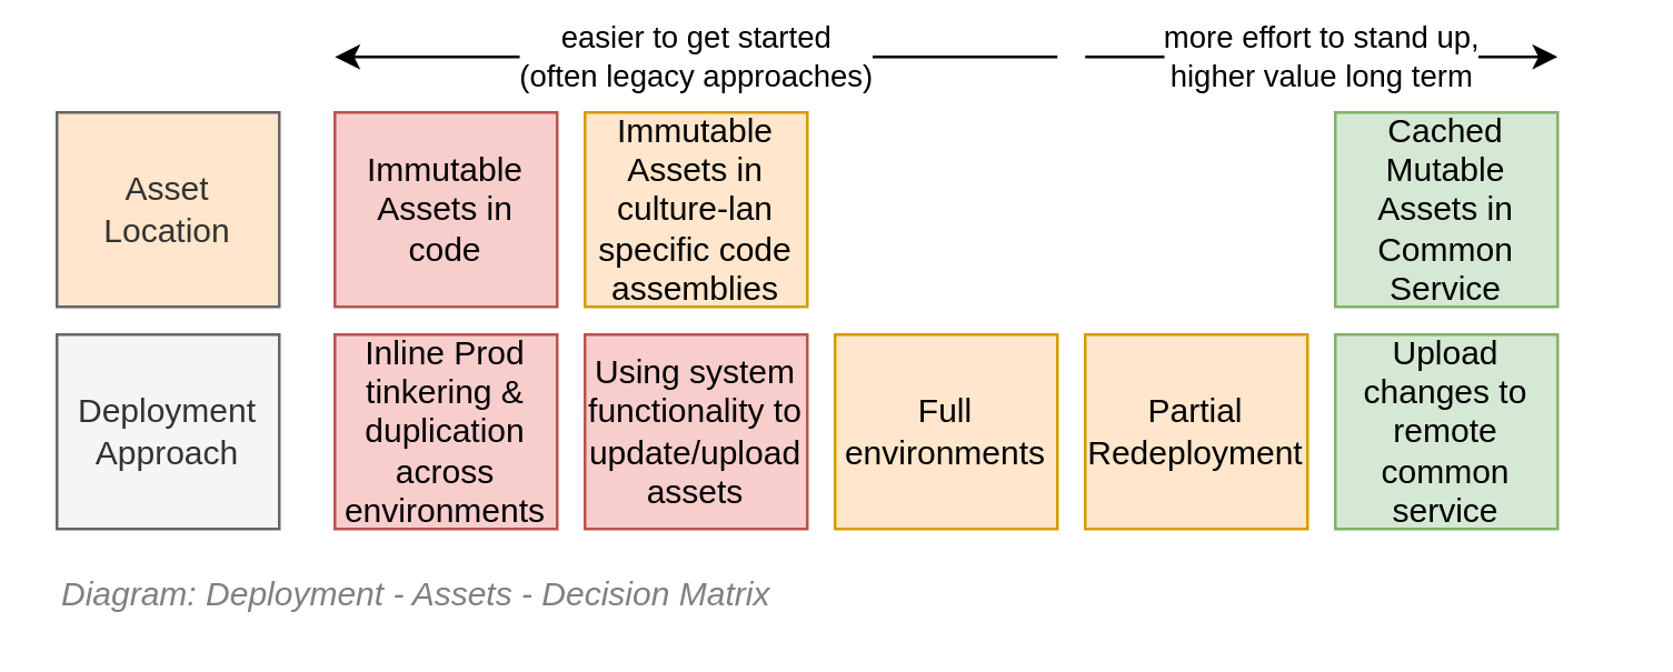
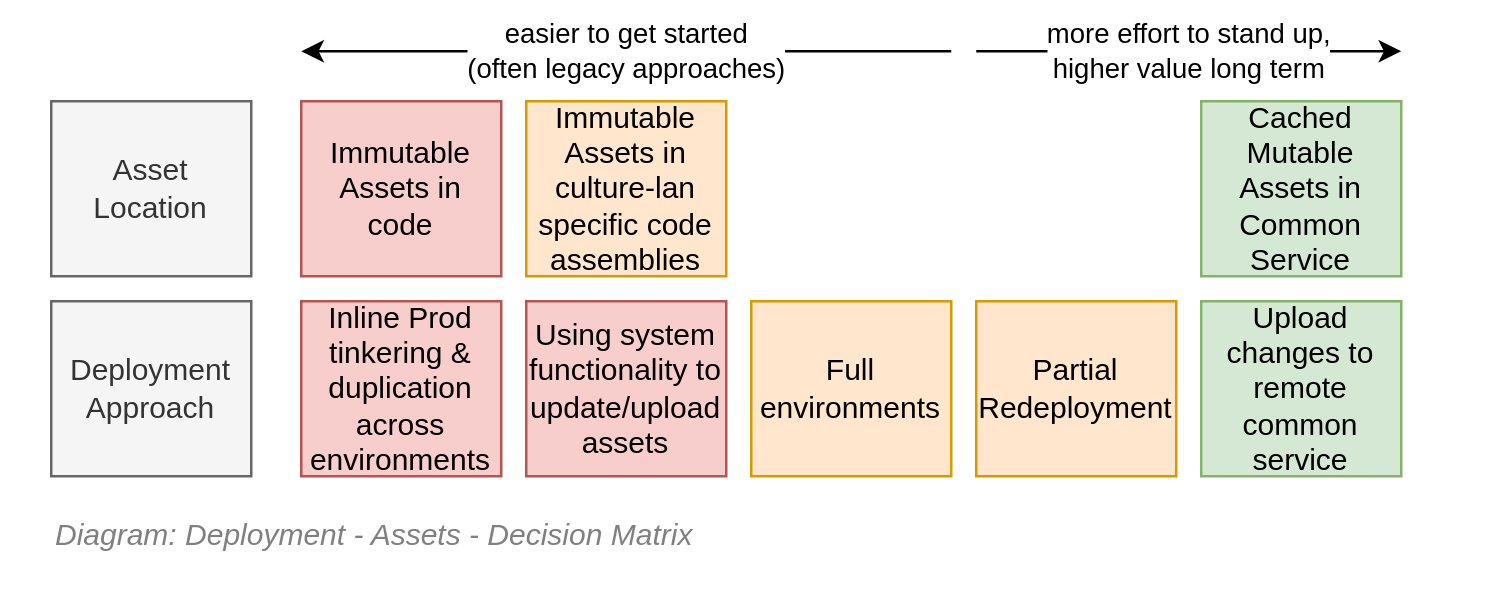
- <mxCell id="8" value="Asset Location" style="rounded=0;whiteSpace=wrap;html=1;fillColor=#ffe6cc;fontColor=#333333;strokeColor=#666666;" vertex="1" parent="1"><mxGeometry x="20" y="40" width="80" height="70" as="geometry" /></mxCell>
+ <mxCell id="8" value="Asset Location" style="rounded=0;whiteSpace=wrap;html=1;fillColor=#f5f5f5;fontColor=#333333;strokeColor=#666666;" vertex="1" parent="1"><mxGeometry x="20" y="40" width="80" height="70" as="geometry" /></mxCell>
